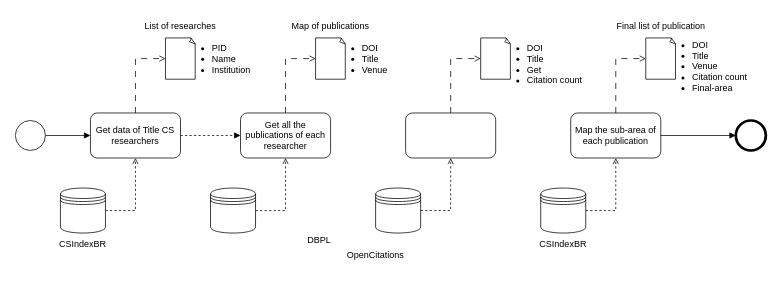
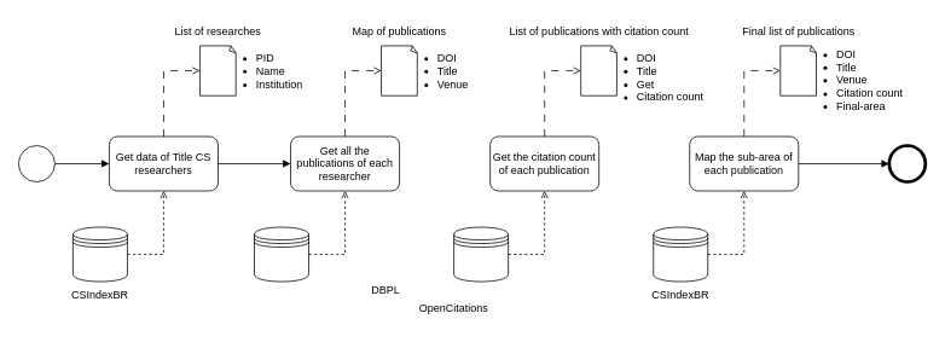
+ <mxCell id="31" value="List of publications&amp;nbsp;&lt;span style=&quot;background-color: transparent; color: light-dark(rgb(0, 0, 0), rgb(255, 255, 255));&quot;&gt;with citation count&lt;/span&gt;" style="text;html=1;align=center;verticalAlign=middle;whiteSpace=wrap;rounded=0;" vertex="1" parent="1"><mxGeometry x="553.75" y="23.75" width="212.5" height="22.5" as="geometry" /></mxCell>
- <mxCell id="42" value="Final list of publication" style="text;html=1;align=center;verticalAlign=middle;whiteSpace=wrap;rounded=0;" vertex="1" parent="1"><mxGeometry x="807.5" y="23.75" width="145" height="22.5" as="geometry" /></mxCell>
+ <mxCell id="42" value="Final list of publications" style="text;html=1;align=center;verticalAlign=middle;whiteSpace=wrap;rounded=0;" vertex="1" parent="1"><mxGeometry x="807.5" y="23.75" width="145" height="22.5" as="geometry" /></mxCell>
- <mxCell id="7" style="edgeStyle=orthogonalEdgeStyle;rounded=0;orthogonalLoop=1;jettySize=auto;html=1;exitX=1;exitY=0.5;exitDx=0;exitDy=0;entryX=0;entryY=0.5;entryDx=0;entryDy=0;endArrow=block;endFill=1;dashed=1;" edge="1" parent="1" source="8" target="14"><mxGeometry relative="1" as="geometry" /></mxCell>
+ <mxCell id="7" style="edgeStyle=orthogonalEdgeStyle;rounded=0;orthogonalLoop=1;jettySize=auto;html=1;exitX=1;exitY=0.5;exitDx=0;exitDy=0;entryX=0;entryY=0.5;entryDx=0;entryDy=0;endArrow=block;endFill=1;" edge="1" parent="1" source="8" target="14"><mxGeometry relative="1" as="geometry" /></mxCell>
+ <mxCell id="24" value="Get the citation count of each publication" style="text;html=1;align=center;verticalAlign=middle;whiteSpace=wrap;rounded=0;" vertex="1" parent="1"><mxGeometry x="540" y="165" width="120" height="30" as="geometry" /></mxCell>
